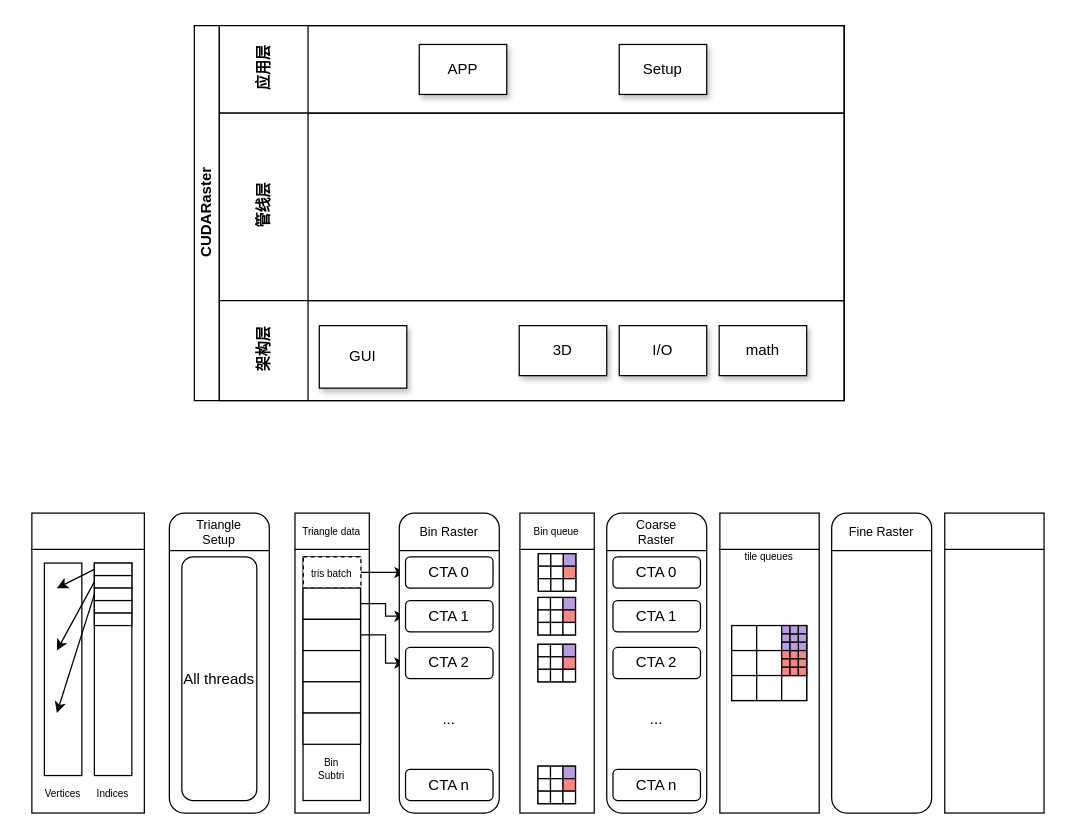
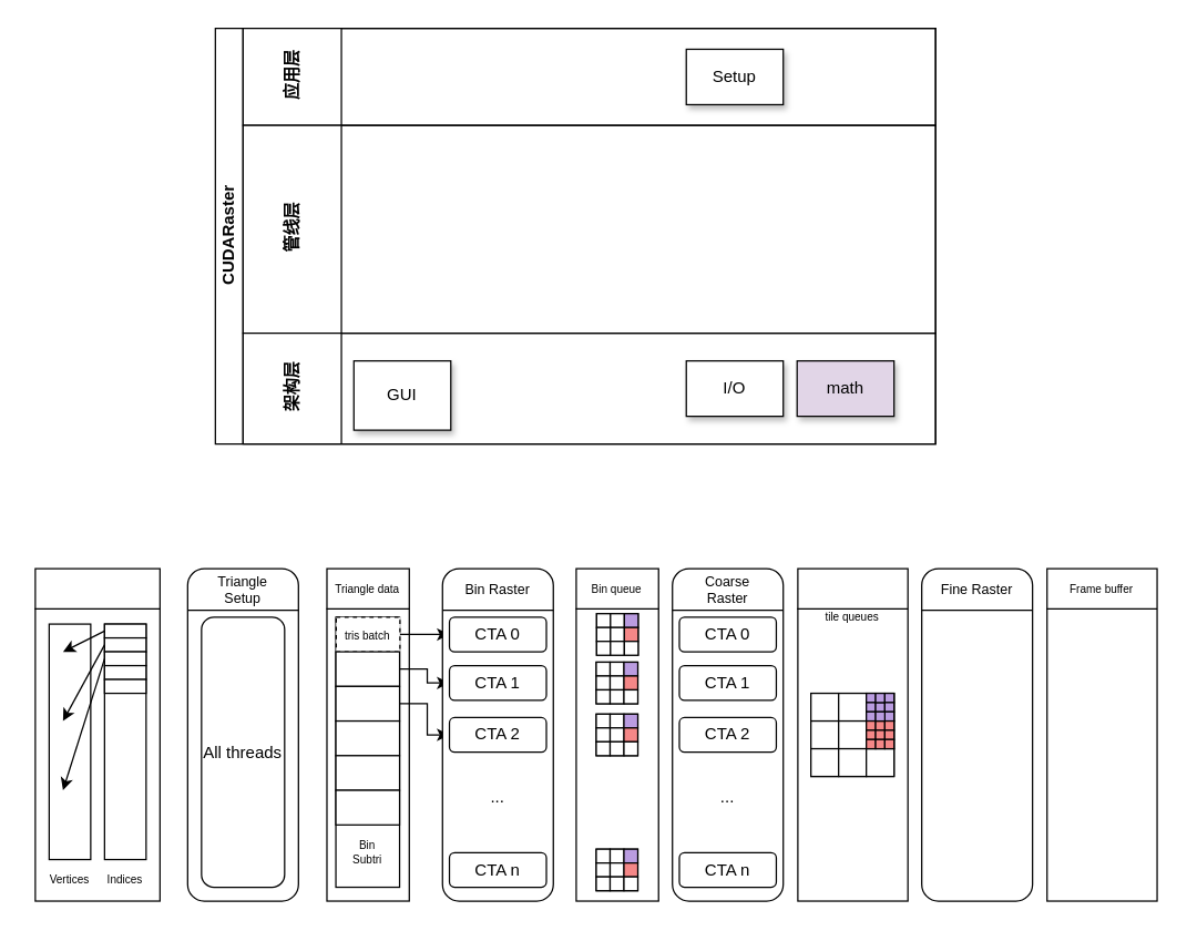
- <mxCell id="4" value="APP" style="rounded=0;whiteSpace=wrap;html=1;shadow=1;" vertex="1" parent="3"><mxGeometry x="160" y="15" width="70" height="40" as="geometry" /></mxCell>
- <mxCell id="9" value="3D" style="rounded=0;whiteSpace=wrap;html=1;shadow=1;" vertex="1" parent="7"><mxGeometry x="240" y="20" width="70" height="40" as="geometry" /></mxCell>
- <mxCell id="11" value="math" style="rounded=0;whiteSpace=wrap;html=1;shadow=1;" vertex="1" parent="7"><mxGeometry x="400" y="20" width="70" height="40" as="geometry" /></mxCell>
+ <mxCell id="11" value="math" style="rounded=0;whiteSpace=wrap;html=1;shadow=1;fillColor=#e1d5e7;" vertex="1" parent="7"><mxGeometry x="400" y="20" width="70" height="40" as="geometry" /></mxCell>
+ <mxCell id="145" value="Frame buffer" style="text;html=1;strokeColor=none;fillColor=none;align=center;verticalAlign=middle;whiteSpace=wrap;rounded=0;movable=1;resizable=1;rotatable=1;deletable=1;editable=1;locked=0;connectable=1;fontSize=8;" vertex="1" parent="1"><mxGeometry x="765.21" y="410" width="60" height="30" as="geometry" /></mxCell>
